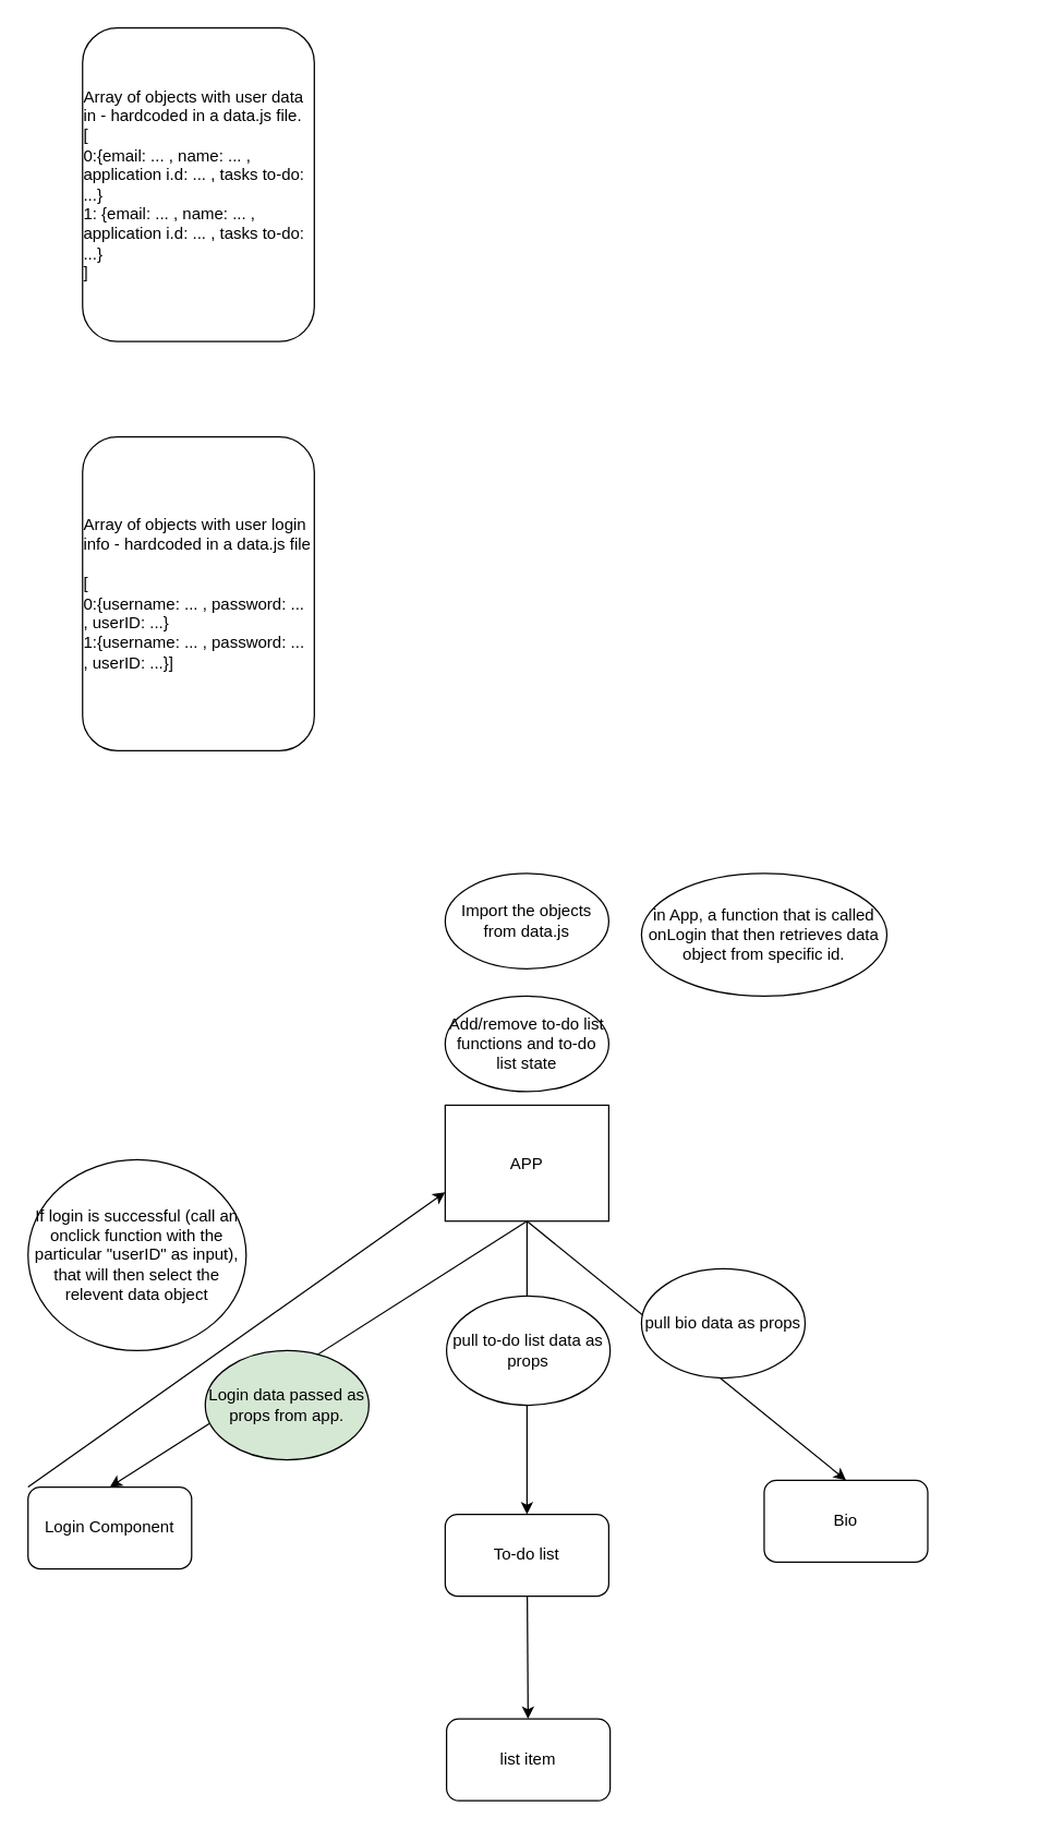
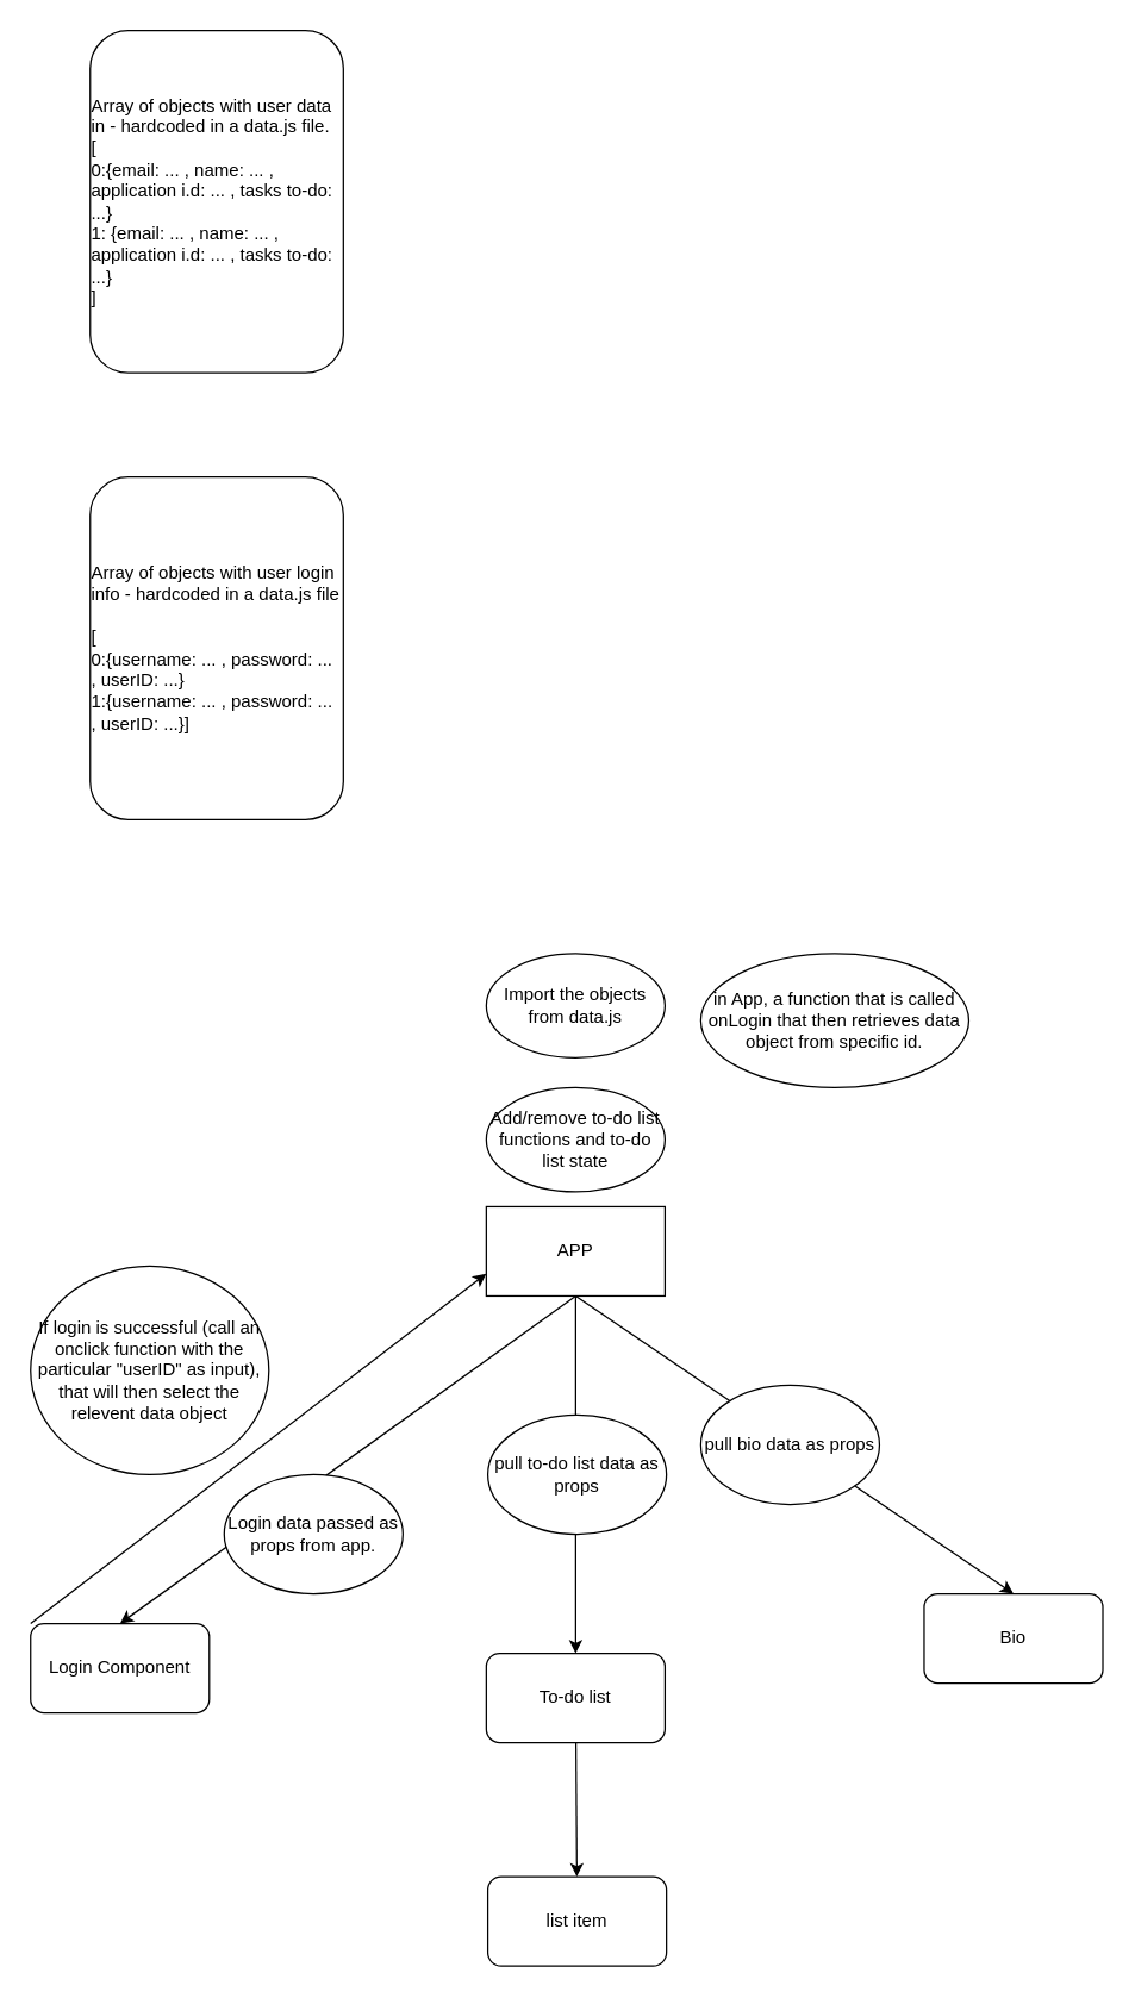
- <mxCell id="3" value="APP" style="rounded=0;whiteSpace=wrap;html=1;" vertex="1" parent="1"><mxGeometry x="326" y="810" width="120" height="85" as="geometry" /></mxCell>
+ <mxCell id="3" value="APP" style="rounded=0;whiteSpace=wrap;html=1;" vertex="1" parent="1"><mxGeometry x="326" y="810" width="120" height="60" as="geometry" /></mxCell>
- <mxCell id="7" value="Login data passed as props from app." style="ellipse;whiteSpace=wrap;html=1;fillColor=#d5e8d4;" vertex="1" parent="1"><mxGeometry x="150" y="990" width="120" height="80" as="geometry" /></mxCell>
+ <mxCell id="7" value="Login data passed as props from app." style="ellipse;whiteSpace=wrap;html=1;" vertex="1" parent="1"><mxGeometry x="150" y="990" width="120" height="80" as="geometry" /></mxCell>
- <mxCell id="12" value="Bio" style="rounded=1;whiteSpace=wrap;html=1;" vertex="1" parent="1"><mxGeometry x="560" y="1085" width="120" height="60" as="geometry" /></mxCell>
+ <mxCell id="12" value="Bio" style="rounded=1;whiteSpace=wrap;html=1;" vertex="1" parent="1"><mxGeometry x="620" y="1070" width="120" height="60" as="geometry" /></mxCell>
